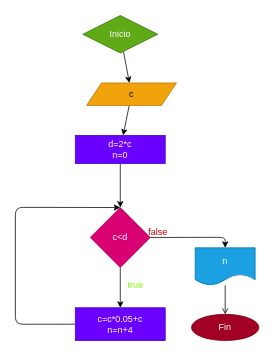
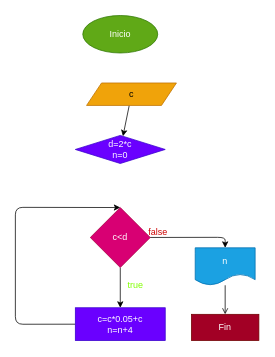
- <mxCell id="3" value="Inicio" style="rhombus;whiteSpace=wrap;html=1;fillColor=#60a917;fontColor=#ffffff;strokeColor=#2D7600;" vertex="1" parent="1"><mxGeometry x="110" y="20" width="100" height="50" as="geometry" /></mxCell>
+ <mxCell id="3" value="Inicio" style="ellipse;whiteSpace=wrap;html=1;fillColor=#60a917;fontColor=#ffffff;strokeColor=#2D7600;" vertex="1" parent="1"><mxGeometry x="110" y="20" width="100" height="50" as="geometry" /></mxCell>
- <mxCell id="2" value="" style="edgeStyle=none;html=1;" edge="1" parent="1" source="3" target="5"><mxGeometry relative="1" as="geometry" /></mxCell>
- <mxCell id="7" value="d=2*c&lt;br&gt;n=0" style="whiteSpace=wrap;html=1;fillColor=#6a00ff;strokeColor=#3700CC;fontColor=#ffffff;" vertex="1" parent="1"><mxGeometry x="100" y="180" width="120" height="37.5" as="geometry" /></mxCell>
+ <mxCell id="7" value="d=2*c&lt;br&gt;n=0" style="rhombus;whiteSpace=wrap;html=1;fillColor=#6a00ff;strokeColor=#3700CC;fontColor=#ffffff;" vertex="1" parent="1"><mxGeometry x="100" y="180" width="120" height="37.5" as="geometry" /></mxCell>
- <mxCell id="6" value="" style="edgeStyle=none;html=1;" edge="1" parent="1" source="7" target="10"><mxGeometry relative="1" as="geometry" /></mxCell>
- <mxCell id="15" value="Fin" style="ellipse;whiteSpace=wrap;html=1;fillColor=#a20025;strokeColor=#6F0000;fontColor=#ffffff;" vertex="1" parent="1"><mxGeometry x="255" y="418.75" width="90" height="35" as="geometry" /></mxCell>
+ <mxCell id="15" value="Fin" style="whiteSpace=wrap;html=1;fillColor=#a20025;strokeColor=#6F0000;fontColor=#ffffff;rounded=0;" vertex="1" parent="1"><mxGeometry x="255" y="418.75" width="90" height="35" as="geometry" /></mxCell>
